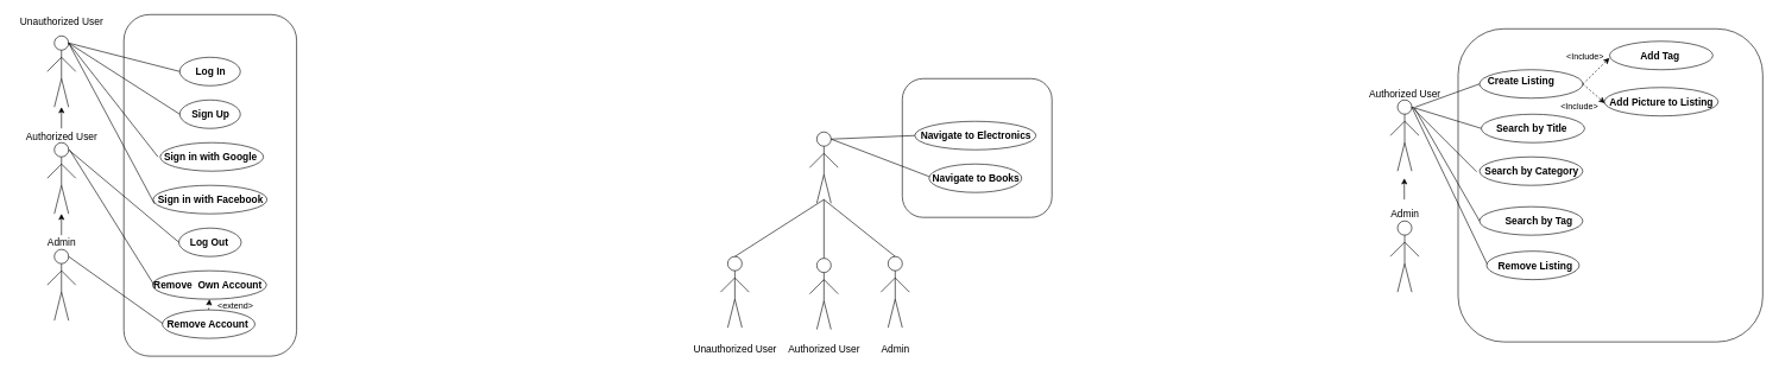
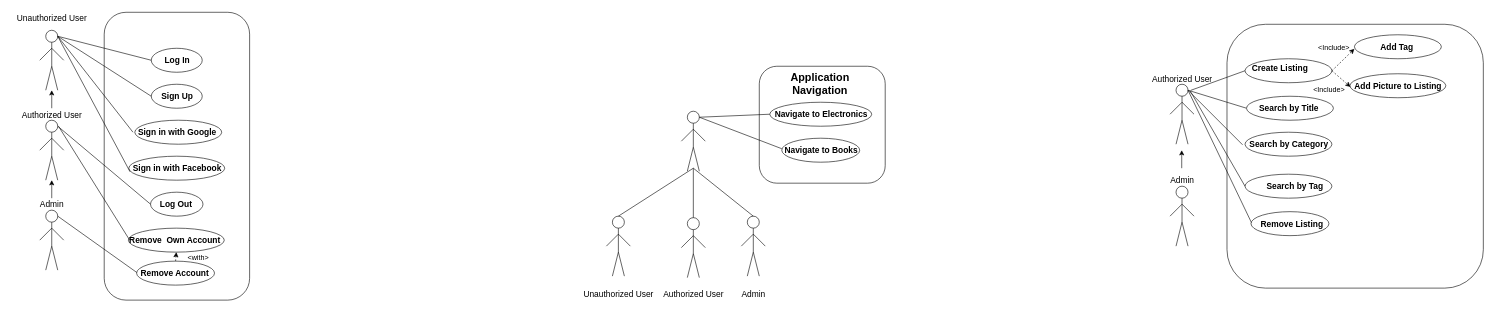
+ <mxCell id="52" value="&lt;font style=&quot;font-size: 18px&quot;&gt;Application &lt;br&gt;Navigation&lt;br&gt;&lt;/font&gt;" style="text;html=1;align=center;verticalAlign=middle;resizable=0;points=[];autosize=1;strokeColor=none;fillColor=none;fontSize=14;fontStyle=1" parent="1" vertex="1"><mxGeometry x="1310.5" y="120" width="110" height="40" as="geometry" /></mxCell>
- <mxCell id="118" value="&amp;lt;extend&amp;gt;" style="text;html=1;align=center;verticalAlign=middle;resizable=0;points=[];autosize=1;strokeColor=none;fillColor=none;" parent="1" vertex="1"><mxGeometry x="293.5" y="420" width="70" height="20" as="geometry" /></mxCell>
+ <mxCell id="118" value="&amp;lt;with&amp;gt;" style="text;html=1;align=center;verticalAlign=middle;resizable=0;points=[];autosize=1;strokeColor=none;fillColor=none;" parent="1" vertex="1"><mxGeometry x="293.5" y="420" width="70" height="20" as="geometry" /></mxCell>
